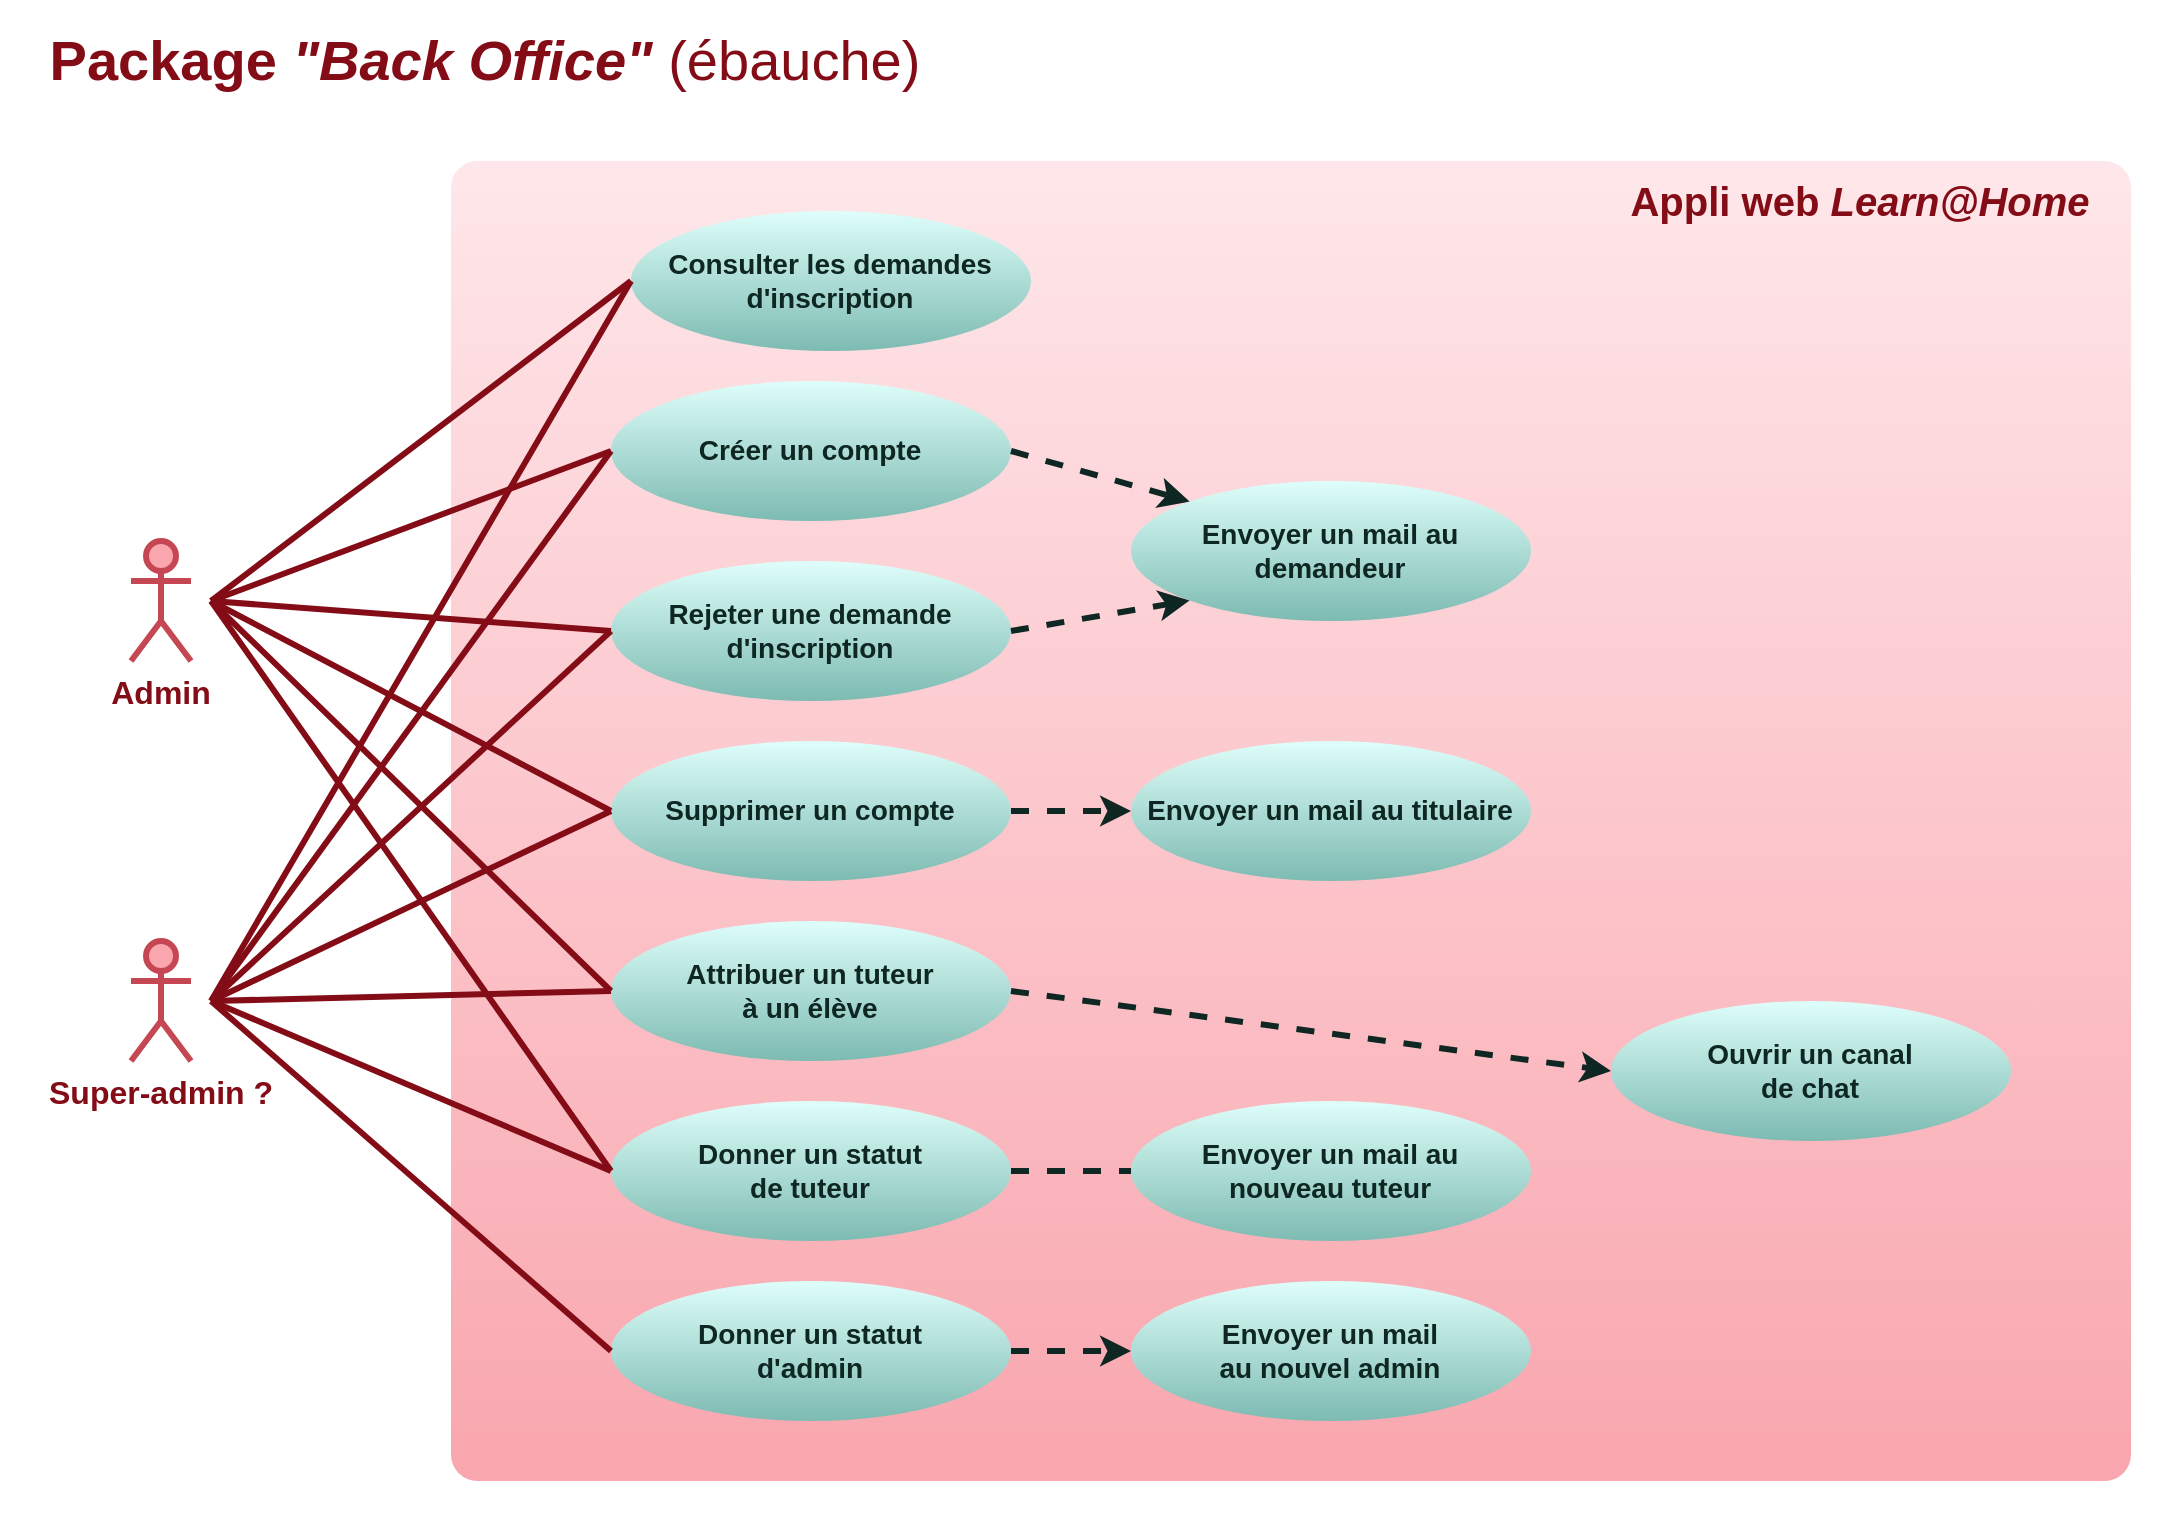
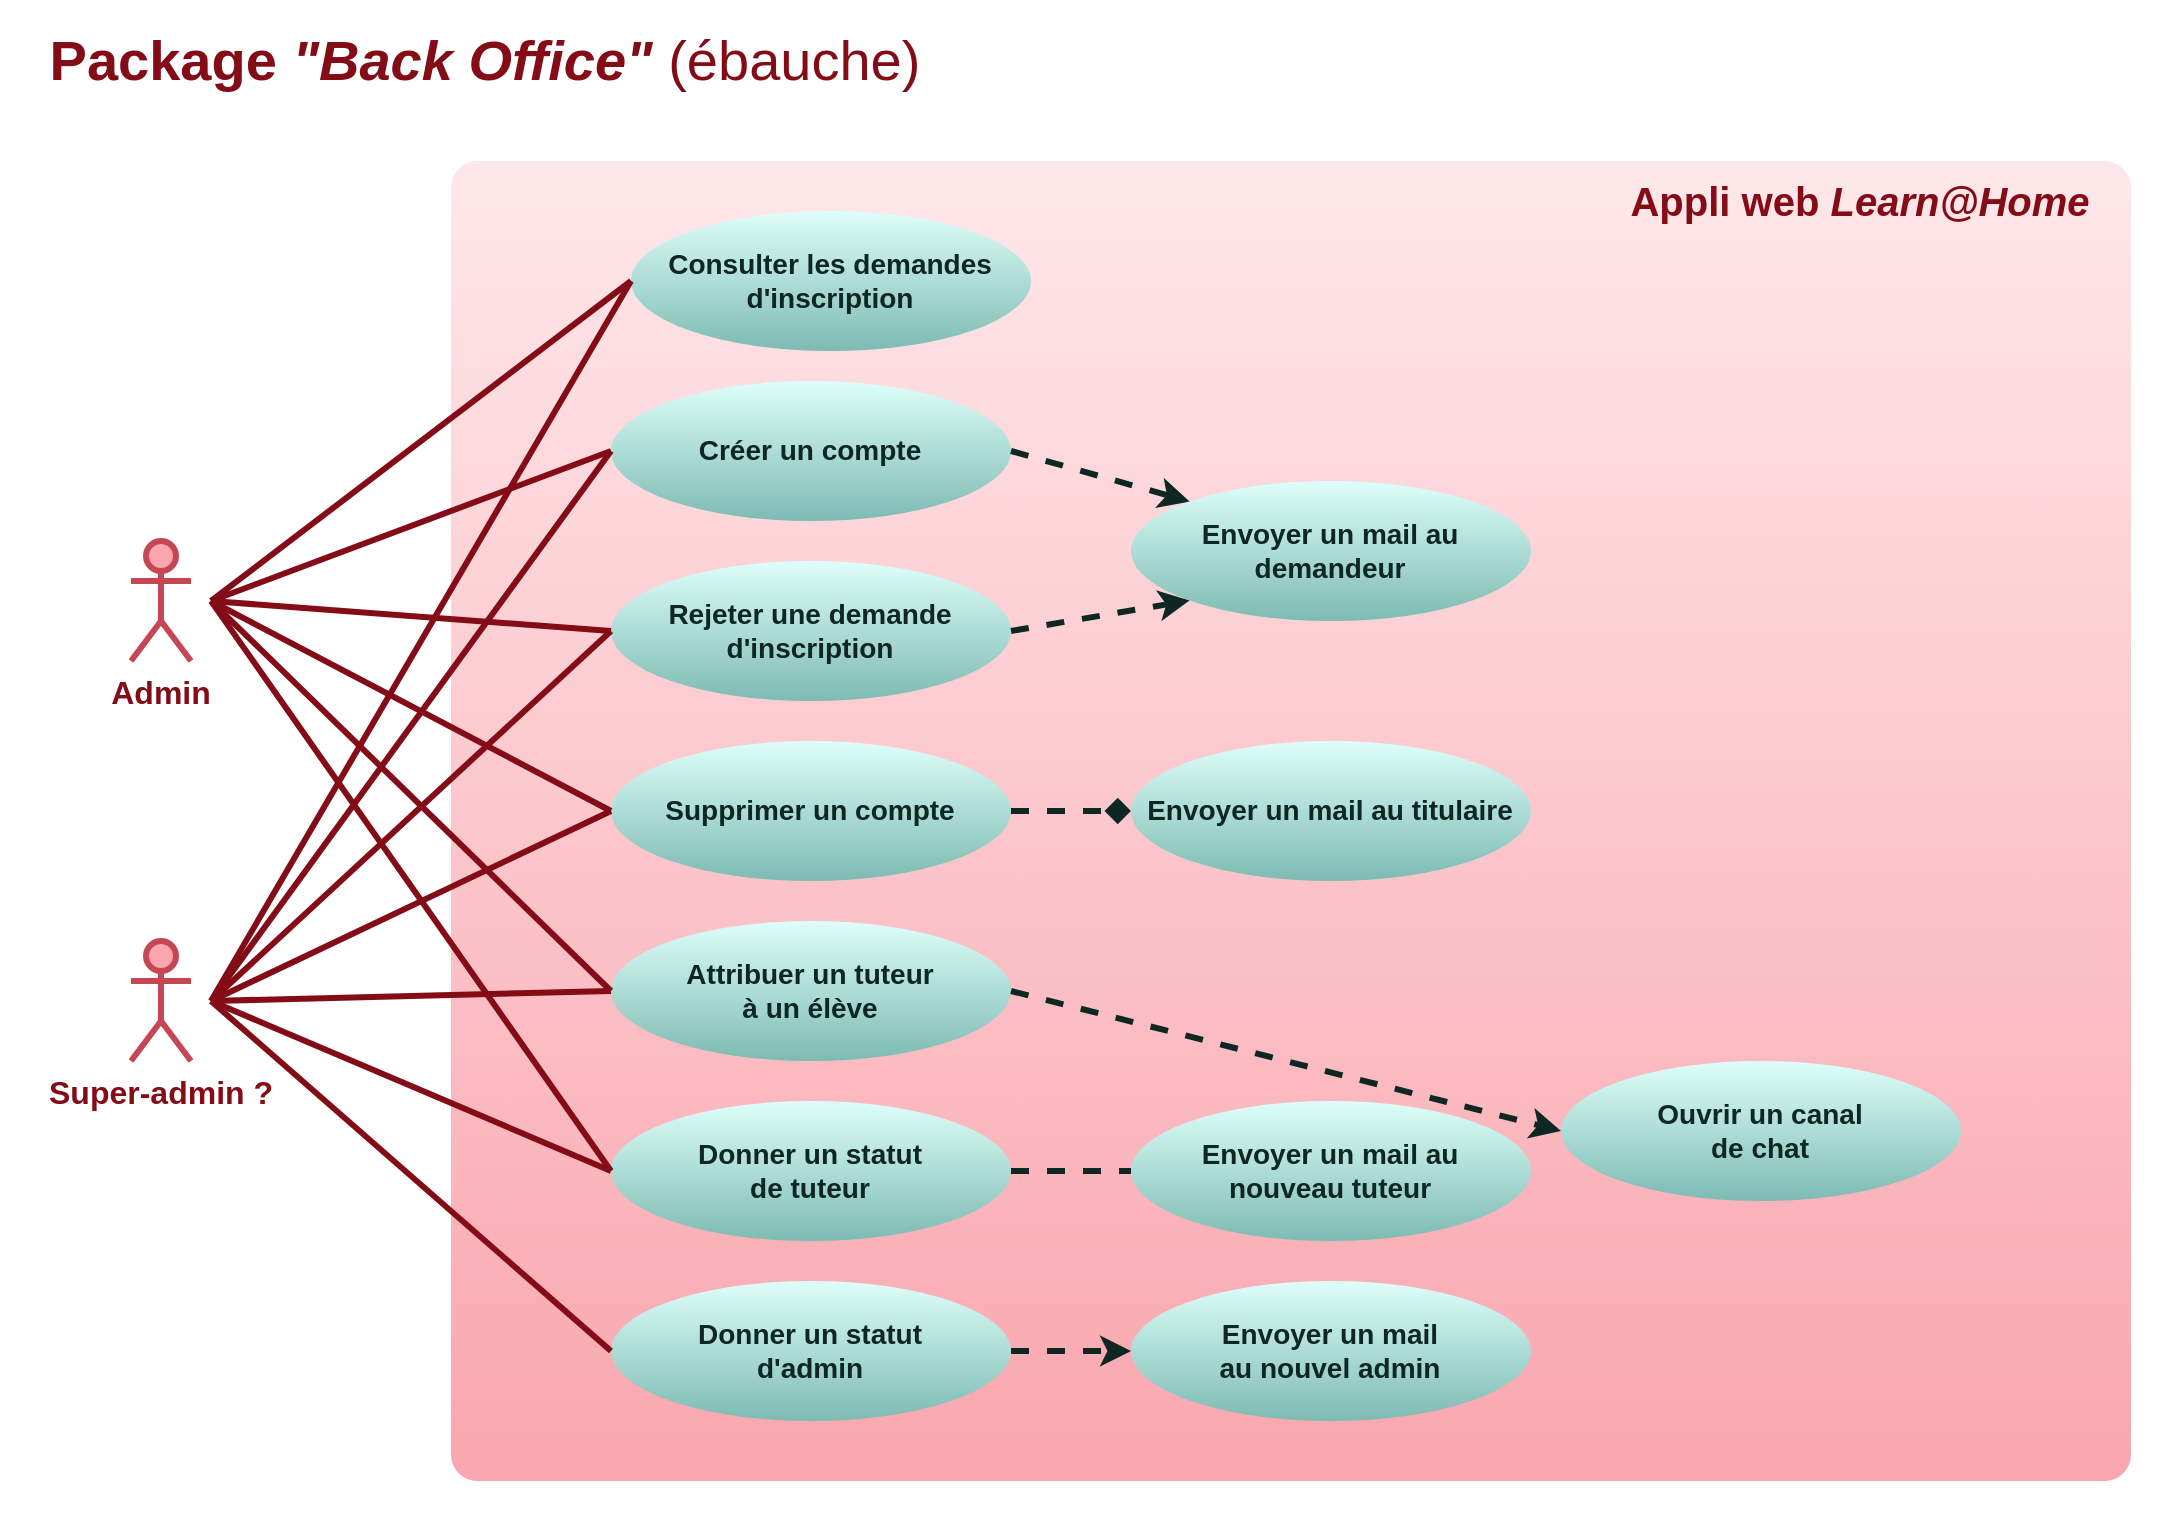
- <mxCell id="16" value="" style="endArrow=classic;html=1;fontColor=#0e2723;strokeColor=#0E2723;strokeWidth=3;exitX=1;exitY=0.5;exitDx=0;exitDy=0;dashed=1;entryX=0;entryY=0.5;entryDx=0;entryDy=0;" edge="1" parent="1" source="14" target="15"><mxGeometry width="50" height="50" relative="1" as="geometry"><mxPoint x="510" y="543" as="sourcePoint" /><mxPoint x="633" y="543" as="targetPoint" /></mxGeometry></mxCell>
+ <mxCell id="16" value="" style="endArrow=diamond;html=1;fontColor=#0e2723;strokeColor=#0E2723;strokeWidth=3;exitX=1;exitY=0.5;exitDx=0;exitDy=0;dashed=1;entryX=0;entryY=0.5;entryDx=0;entryDy=0;" edge="1" parent="1" source="14" target="15"><mxGeometry width="50" height="50" relative="1" as="geometry"><mxPoint x="510" y="543" as="sourcePoint" /><mxPoint x="633" y="543" as="targetPoint" /></mxGeometry></mxCell>
- <mxCell id="32" value="&lt;font style=&quot;font-size: 14px&quot;&gt;&lt;b&gt;Ouvrir un canal&lt;br&gt;de chat&lt;br&gt;&lt;/b&gt;&lt;/font&gt;" style="ellipse;whiteSpace=wrap;html=1;rounded=1;strokeWidth=3;fontColor=#0e2723;strokeColor=none;fillColor=#defefa;gradientColor=#7dbbb2;" vertex="1" parent="1"><mxGeometry x="805" y="500" width="200" height="70" as="geometry" /></mxCell>
+ <mxCell id="32" value="&lt;font style=&quot;font-size: 14px&quot;&gt;&lt;b&gt;Ouvrir un canal&lt;br&gt;de chat&lt;br&gt;&lt;/b&gt;&lt;/font&gt;" style="ellipse;whiteSpace=wrap;html=1;rounded=1;strokeWidth=3;fontColor=#0e2723;strokeColor=none;fillColor=#defefa;gradientColor=#7dbbb2;" vertex="1" parent="1"><mxGeometry x="780" y="530" width="200" height="70" as="geometry" /></mxCell>
